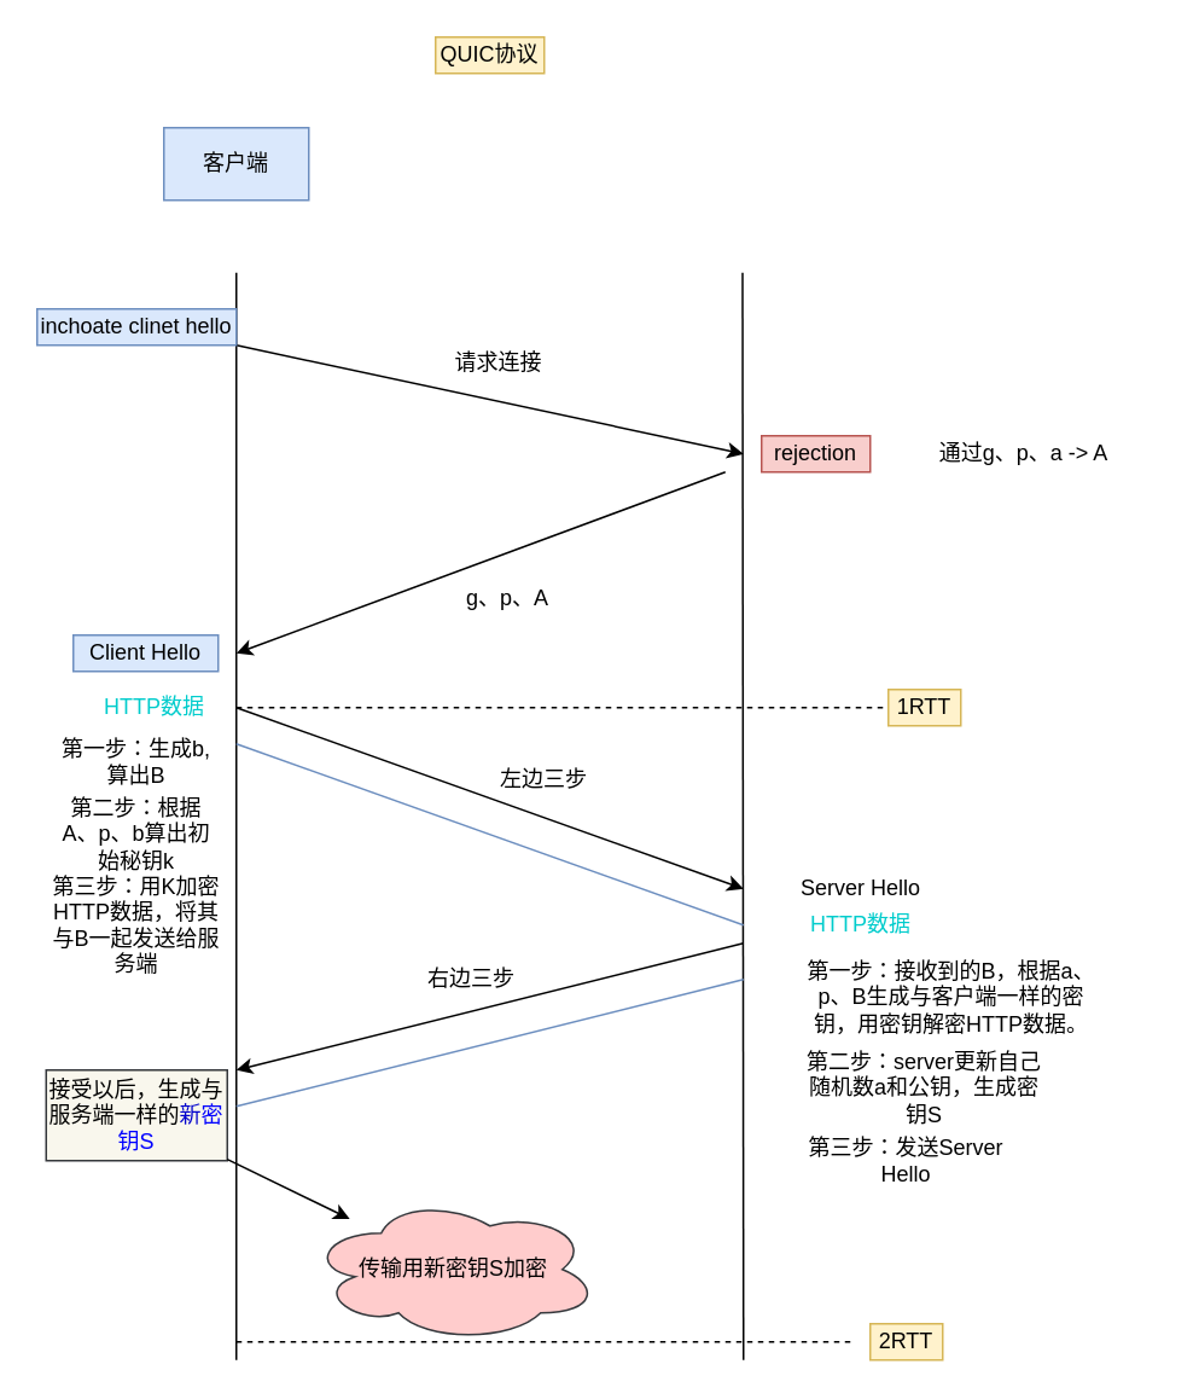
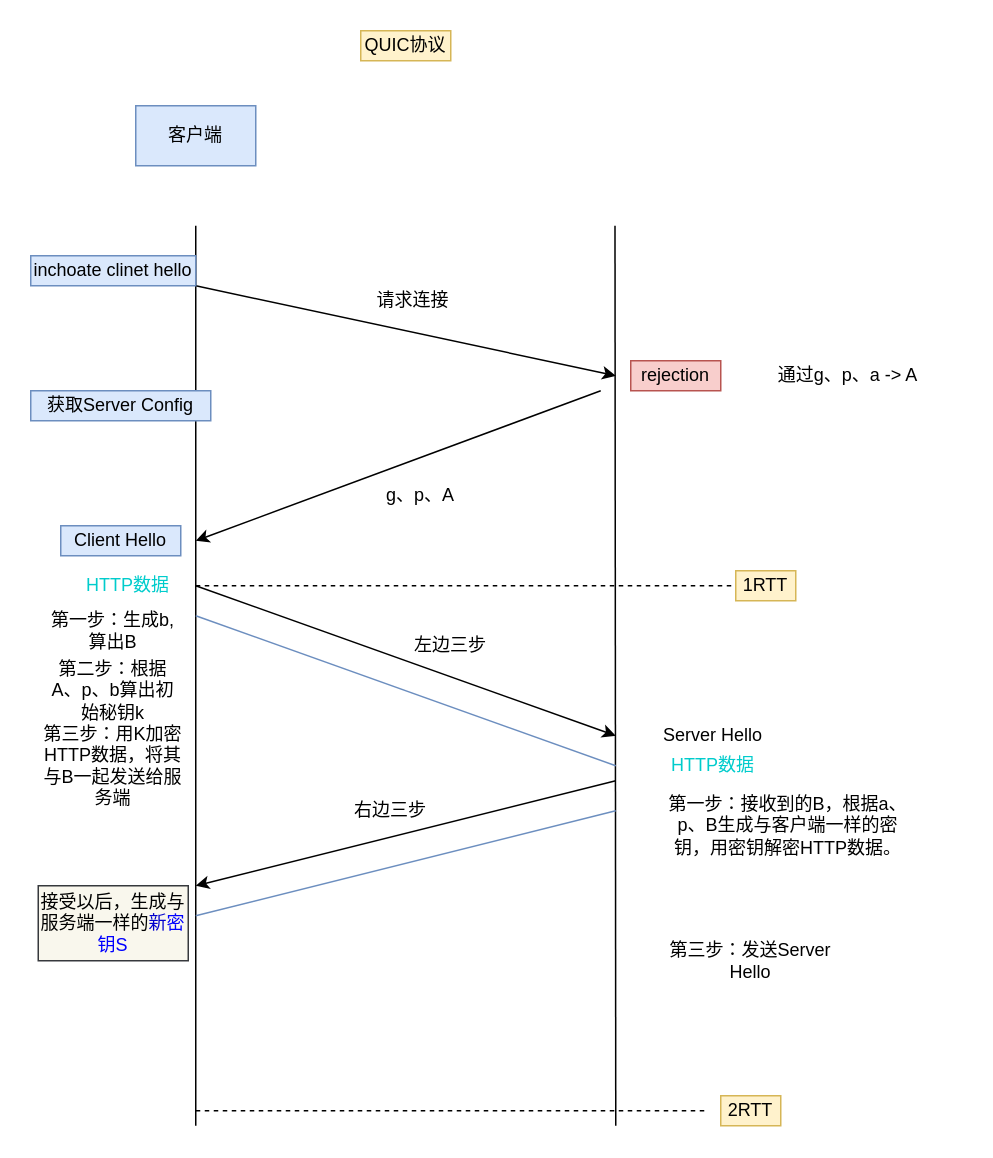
+ <mxCell id="10" value="获取Server Config" style="text;html=1;strokeColor=#6c8ebf;fillColor=#dae8fc;align=center;verticalAlign=middle;whiteSpace=wrap;rounded=0;" parent="1" vertex="1"><mxGeometry x="20" y="260" width="120" height="20" as="geometry" /></mxCell>
- <mxCell id="30" value="第二步：server更新自己随机数a和公钥，生成密钥S" style="text;html=1;strokeColor=none;fillColor=none;align=center;verticalAlign=middle;whiteSpace=wrap;rounded=0;fontColor=#000000;" parent="1" vertex="1"><mxGeometry x="440" y="590" width="140" height="20" as="geometry" /></mxCell>
- <mxCell id="36" value="" style="endArrow=classic;html=1;fontColor=#000000;" parent="1" source="34" target="35" edge="1"><mxGeometry width="50" height="50" relative="1" as="geometry"><mxPoint x="105" y="700" as="sourcePoint" /><mxPoint x="155" y="650" as="targetPoint" /></mxGeometry></mxCell>
- <mxCell id="35" value="传输用新密钥S加密" style="ellipse;shape=cloud;whiteSpace=wrap;html=1;fillColor=#ffcccc;strokeColor=#36393d;" parent="1" vertex="1"><mxGeometry x="170" y="660" width="160" height="80" as="geometry" /></mxCell>
